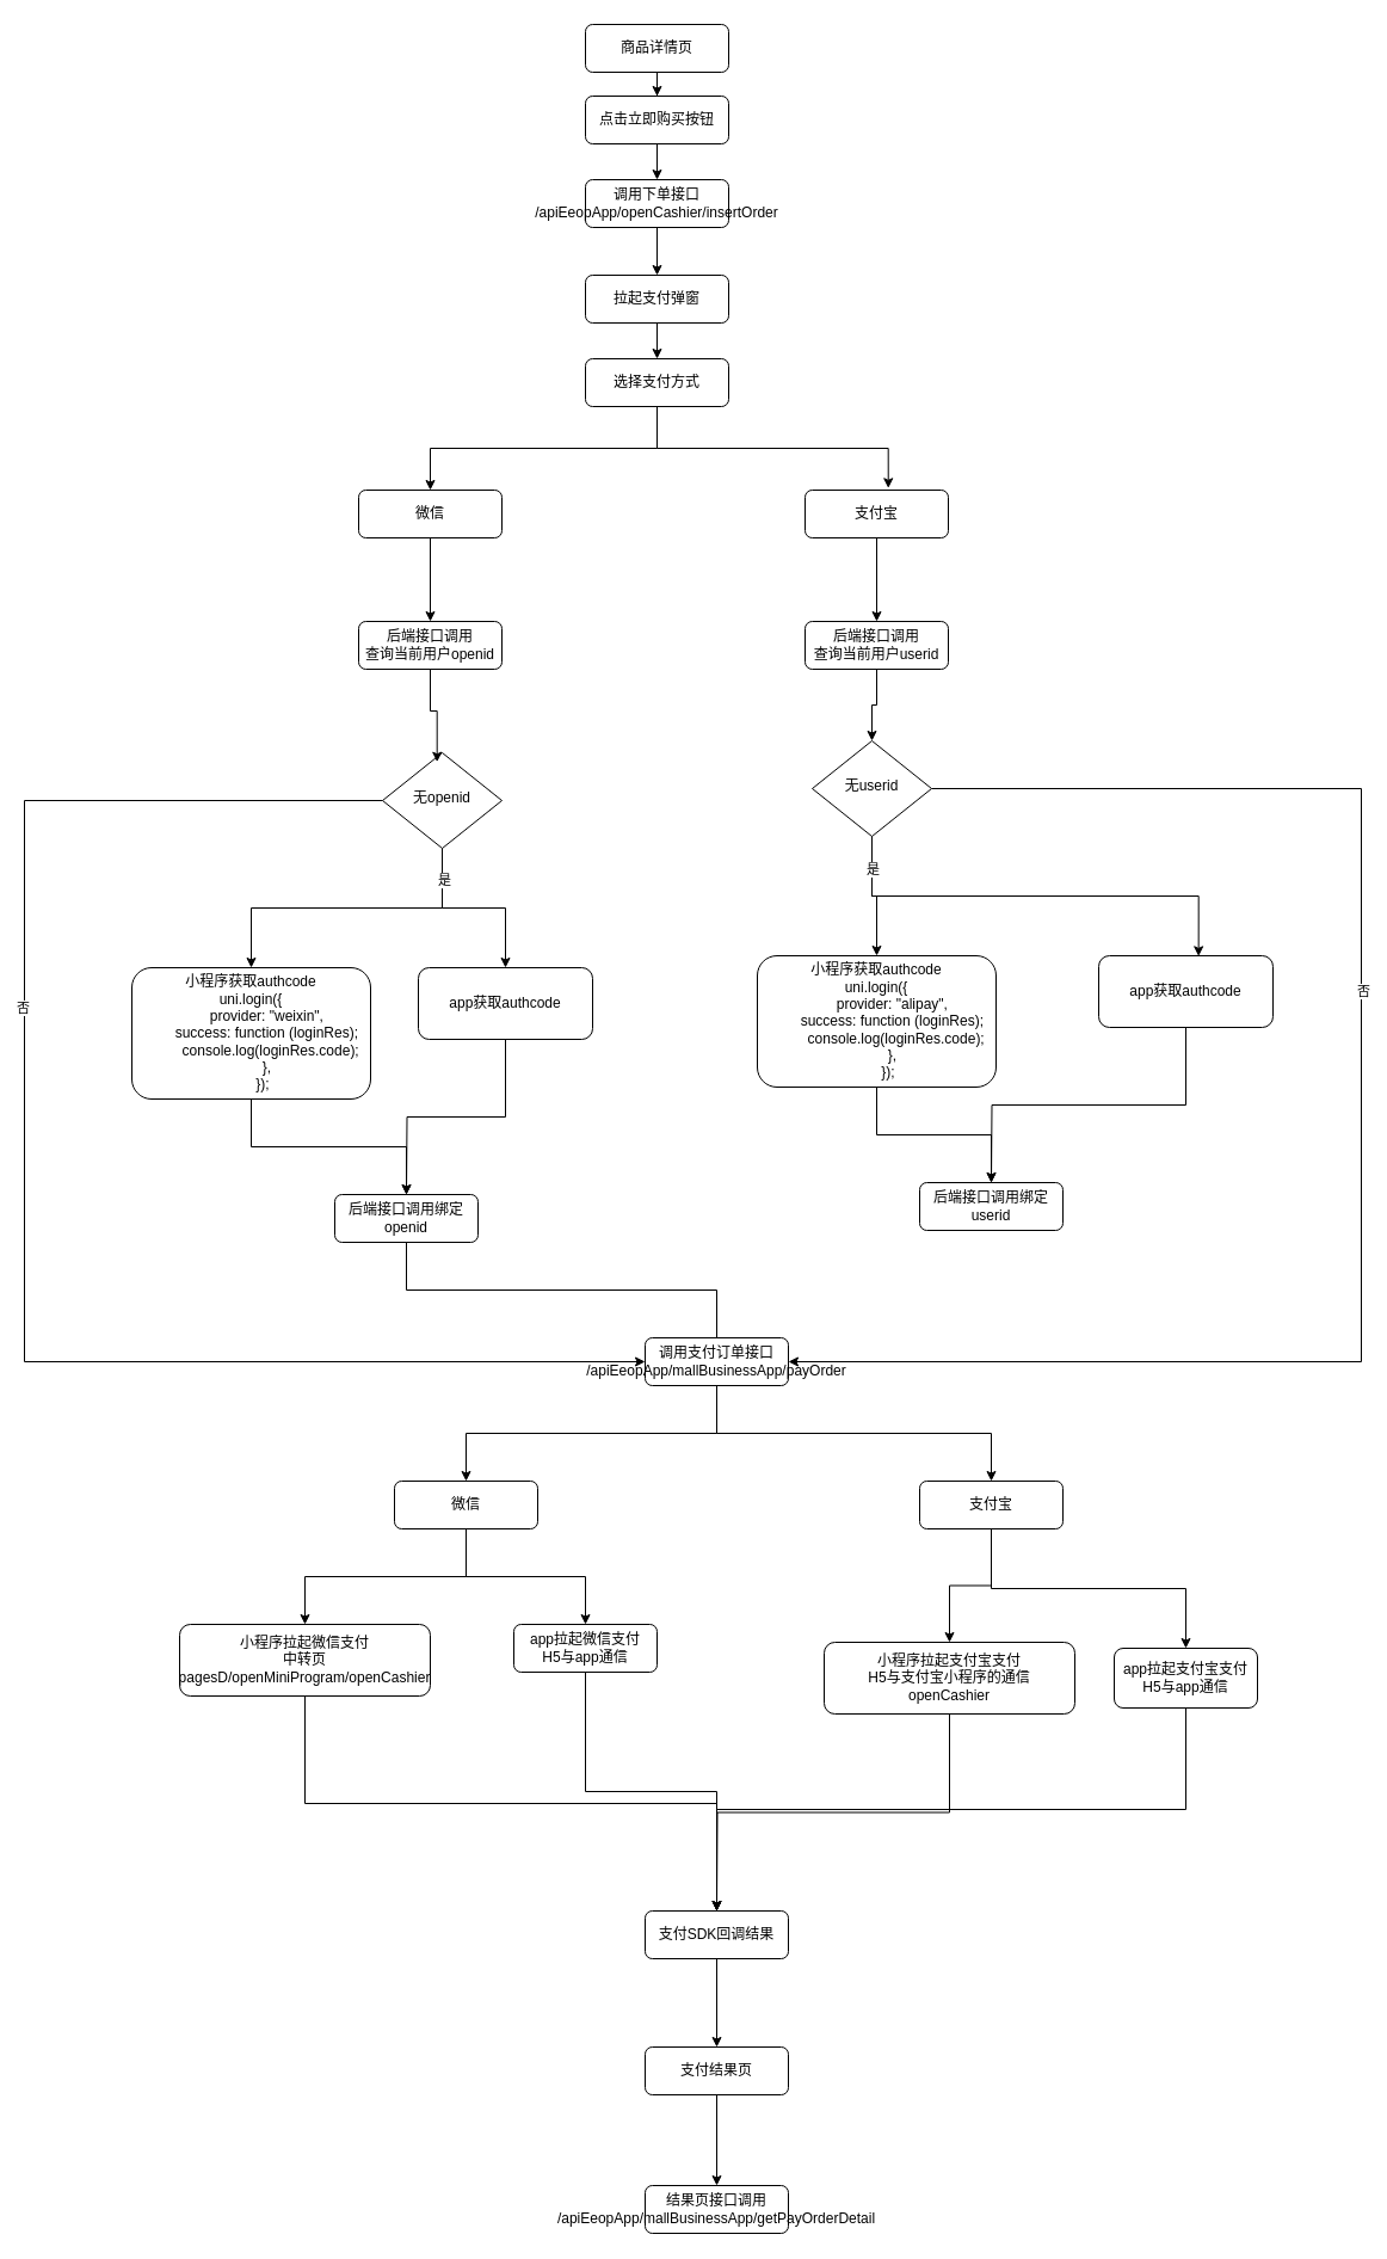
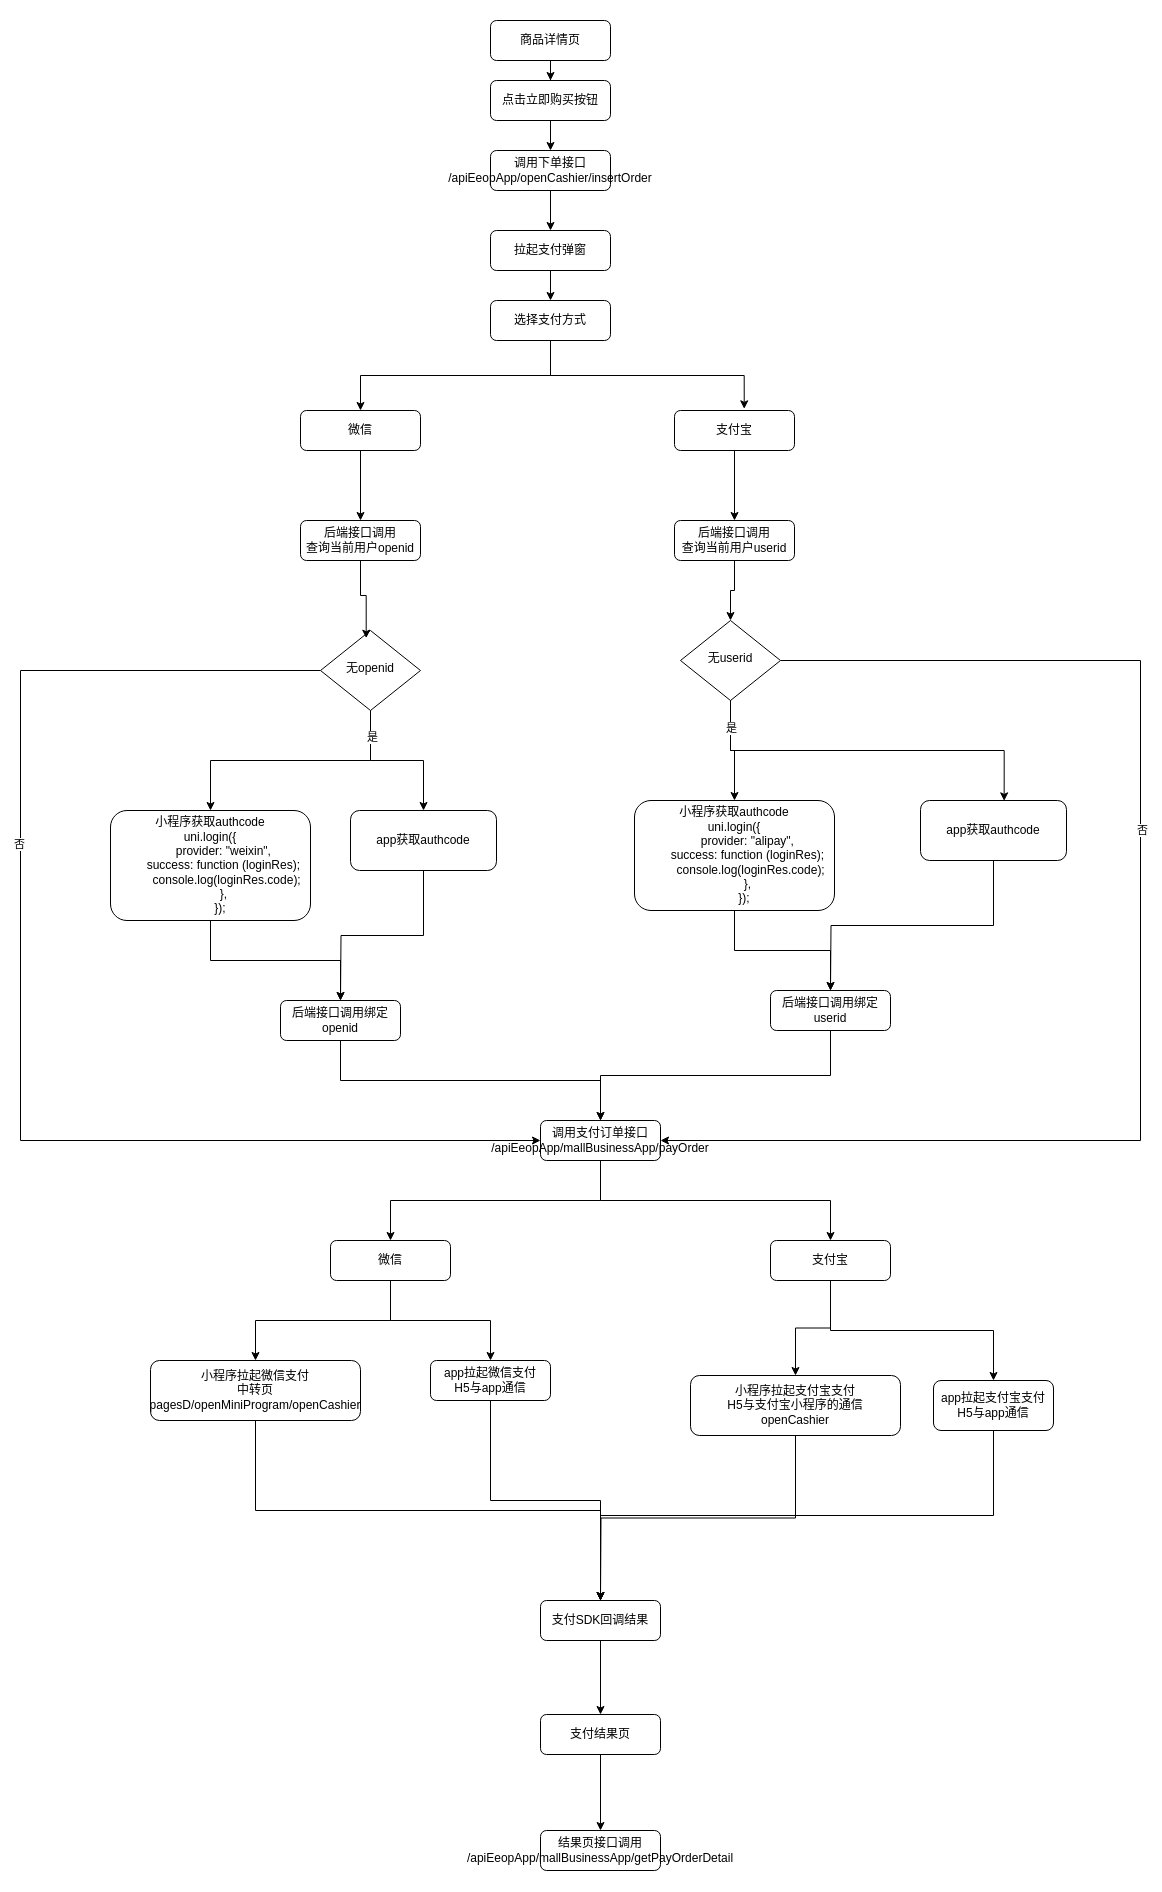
+ <mxCell id="42" style="edgeStyle=orthogonalEdgeStyle;rounded=0;orthogonalLoop=1;jettySize=auto;html=1;exitX=0.5;exitY=1;exitDx=0;exitDy=0;entryX=0.5;entryY=0;entryDx=0;entryDy=0;" parent="1" source="43" target="25" edge="1"><mxGeometry relative="1" as="geometry" /></mxCell>
- <mxCell id="30" style="edgeStyle=orthogonalEdgeStyle;rounded=0;orthogonalLoop=1;jettySize=auto;html=1;exitX=0.5;exitY=1;exitDx=0;exitDy=0;entryX=0.5;entryY=0;entryDx=0;entryDy=0;endArrow=none;" parent="1" source="31" target="25" edge="1"><mxGeometry relative="1" as="geometry" /></mxCell>
+ <mxCell id="30" style="edgeStyle=orthogonalEdgeStyle;rounded=0;orthogonalLoop=1;jettySize=auto;html=1;exitX=0.5;exitY=1;exitDx=0;exitDy=0;entryX=0.5;entryY=0;entryDx=0;entryDy=0;" parent="1" source="31" target="25" edge="1"><mxGeometry relative="1" as="geometry" /></mxCell>
